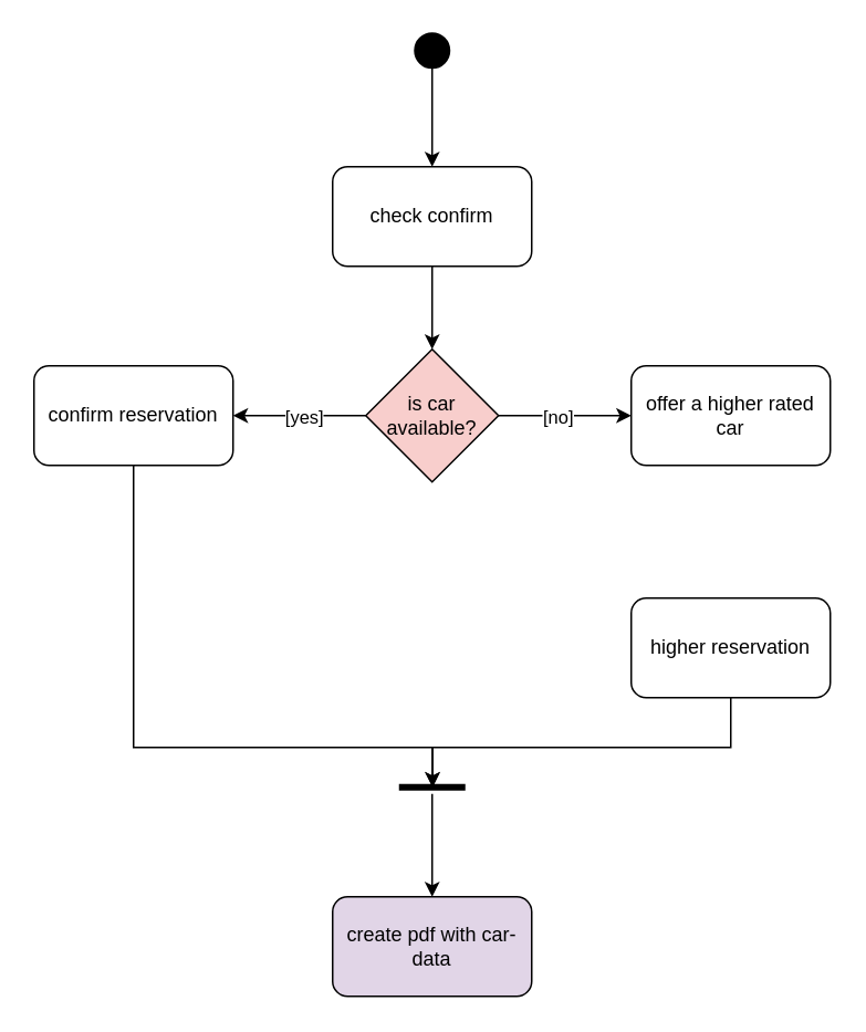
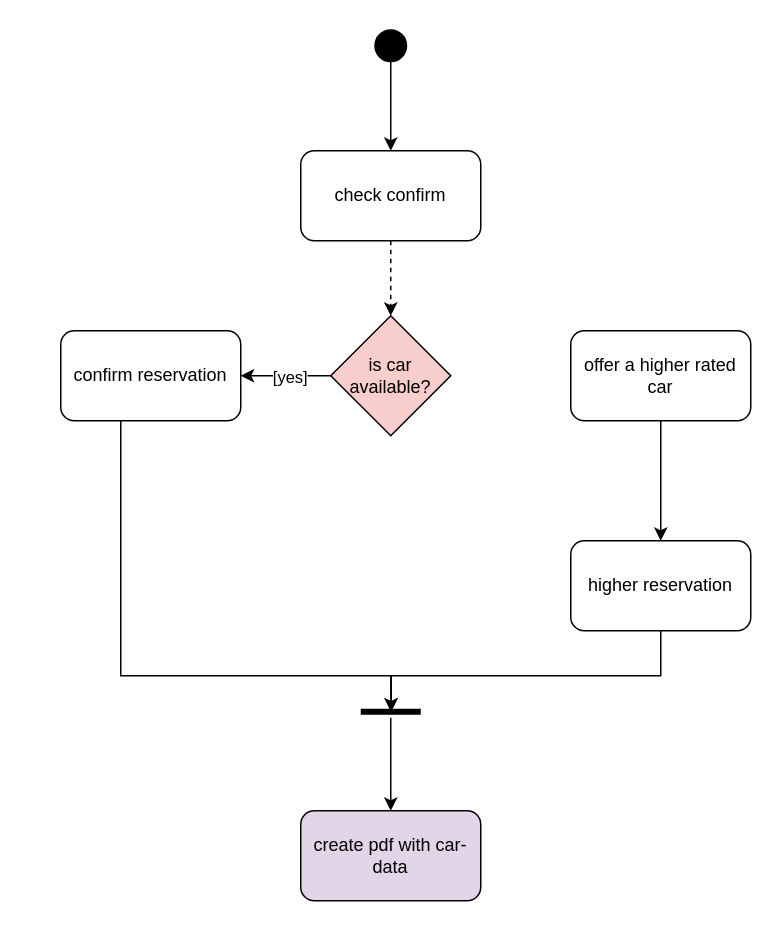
- <mxCell id="4" style="edgeStyle=orthogonalEdgeStyle;rounded=0;orthogonalLoop=1;jettySize=auto;html=1;entryX=0.5;entryY=0;entryDx=0;entryDy=0;" edge="1" parent="1" source="5" target="10"><mxGeometry relative="1" as="geometry" /></mxCell>
+ <mxCell id="4" style="edgeStyle=orthogonalEdgeStyle;rounded=0;orthogonalLoop=1;jettySize=auto;html=1;entryX=0.5;entryY=0;entryDx=0;entryDy=0;dashed=1;" edge="1" parent="1" source="5" target="10"><mxGeometry relative="1" as="geometry" /></mxCell>
- <mxCell id="11" value="confirm reservation" style="rounded=1;whiteSpace=wrap;html=1;" vertex="1" parent="1"><mxGeometry x="20" y="220" width="120" height="60" as="geometry" /></mxCell>
+ <mxCell id="11" value="confirm reservation" style="rounded=1;whiteSpace=wrap;html=1;" vertex="1" parent="1"><mxGeometry x="40" y="220" width="120" height="60" as="geometry" /></mxCell>
- <mxCell id="8" style="edgeStyle=orthogonalEdgeStyle;rounded=0;orthogonalLoop=1;jettySize=auto;html=1;entryX=0;entryY=0.5;entryDx=0;entryDy=0;" edge="1" parent="1" source="10" target="13"><mxGeometry relative="1" as="geometry" /></mxCell>
- <mxCell id="9" value="[no]" style="edgeLabel;html=1;align=center;verticalAlign=middle;resizable=0;points=[];" vertex="1" connectable="0" parent="8"><mxGeometry x="-0.12" relative="1" as="geometry"><mxPoint as="offset" /></mxGeometry></mxCell>
+ <mxCell id="12" value="" style="edgeStyle=orthogonalEdgeStyle;rounded=0;orthogonalLoop=1;jettySize=auto;html=1;" edge="1" parent="1" source="13" target="14"><mxGeometry relative="1" as="geometry" /></mxCell>
